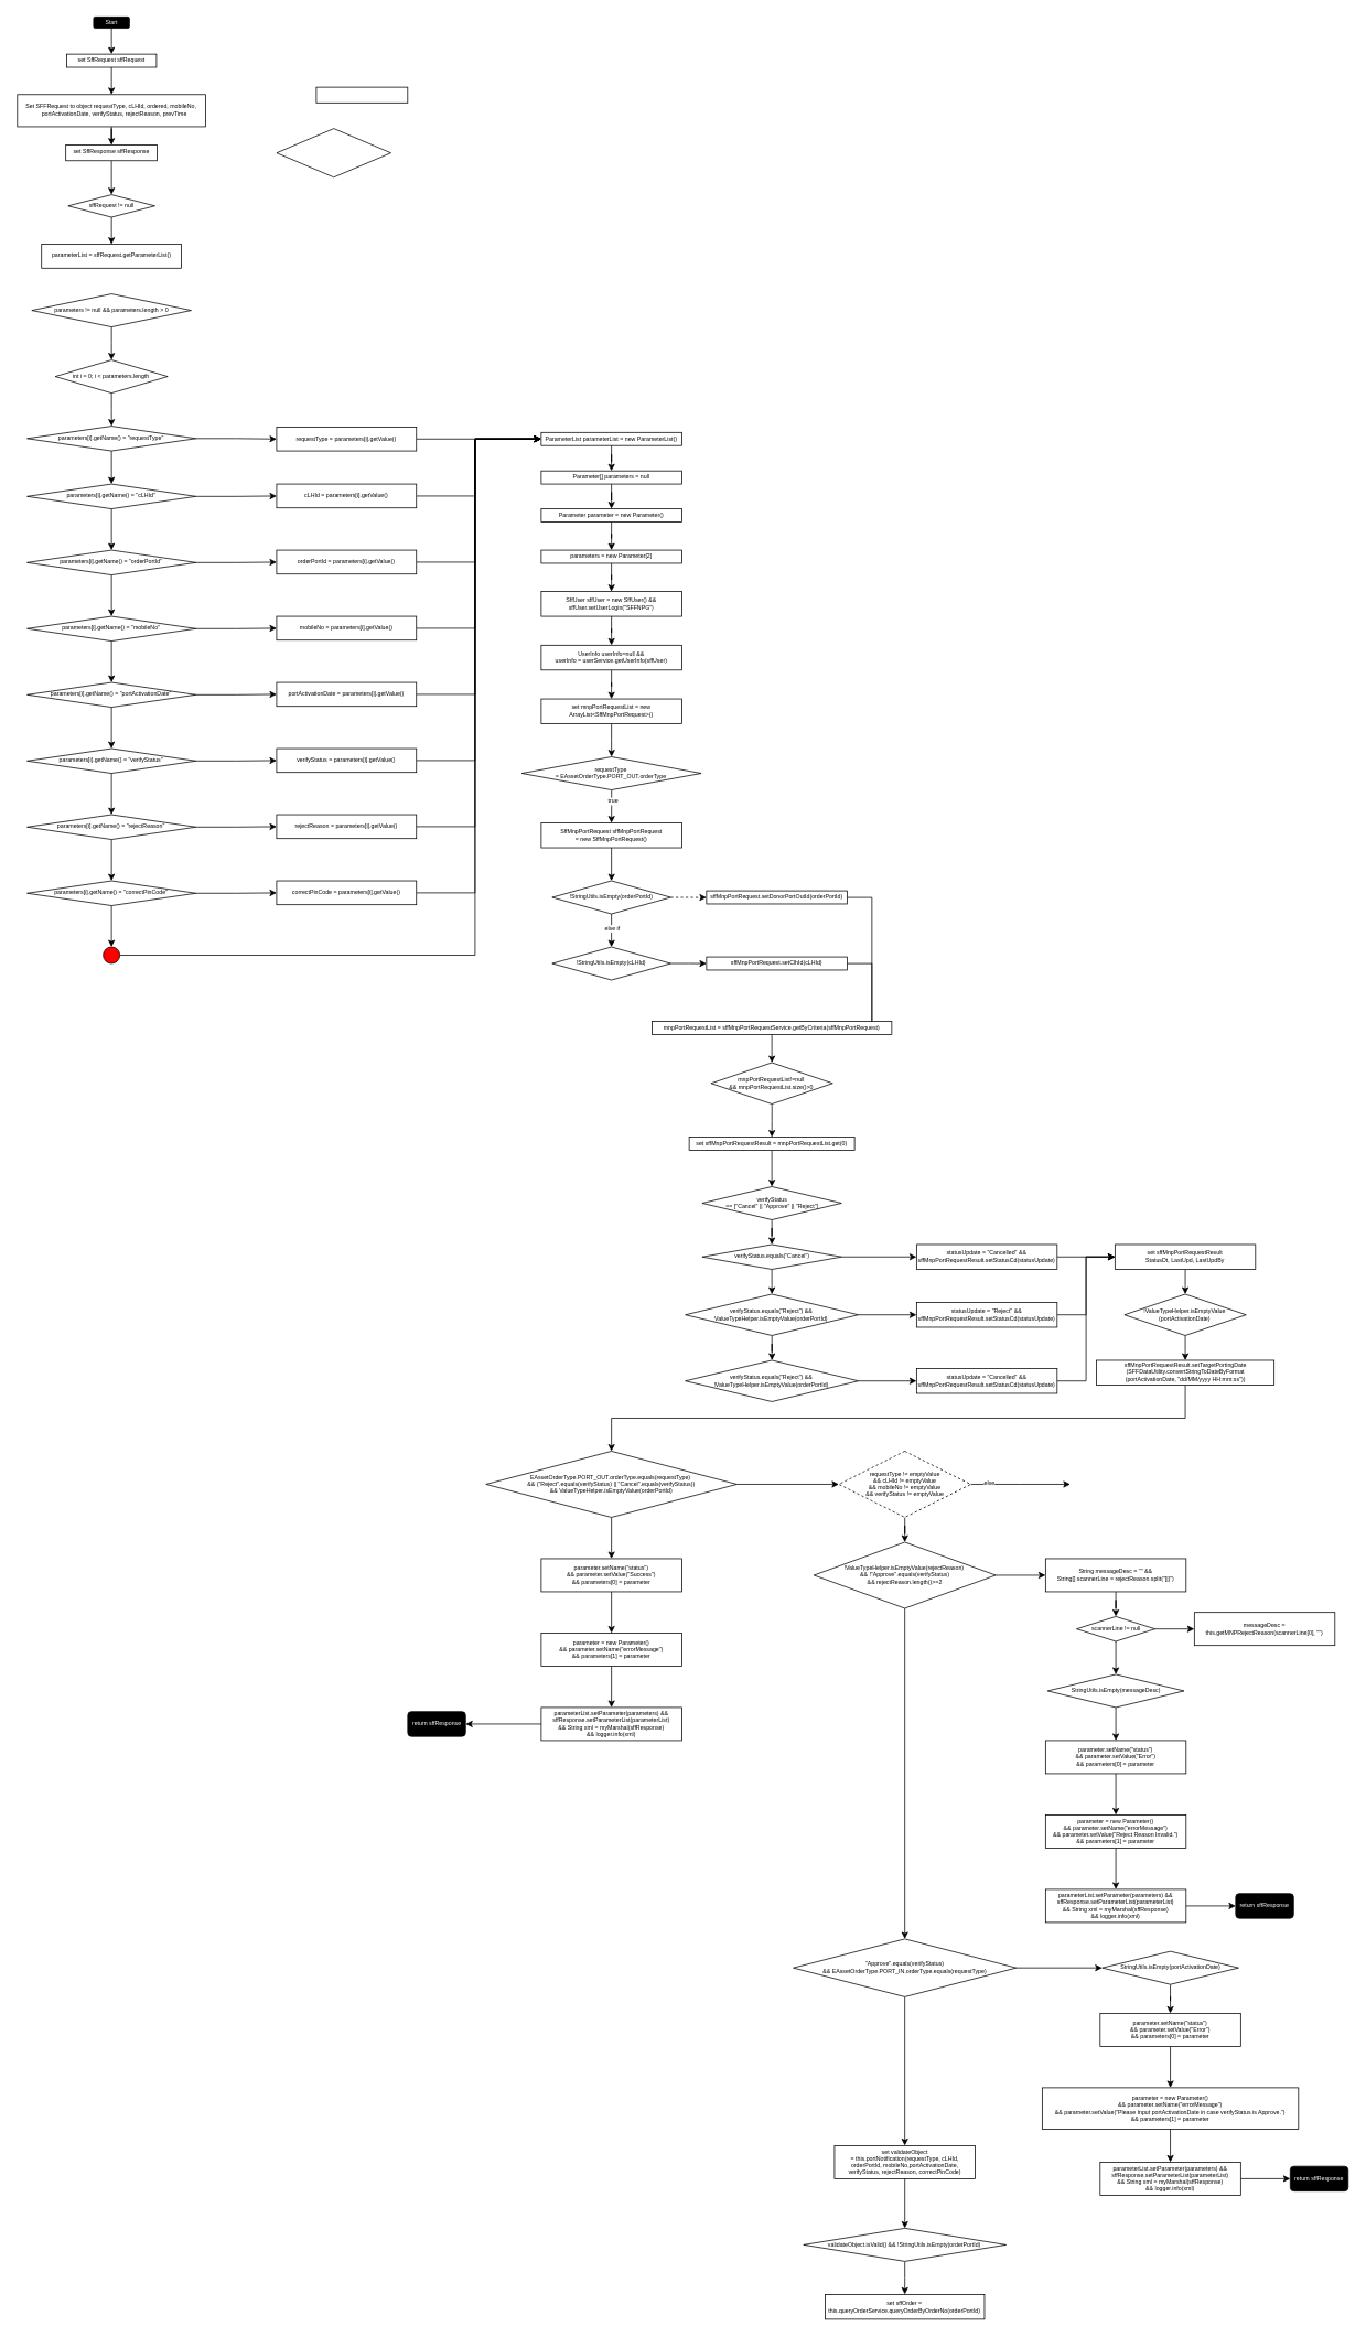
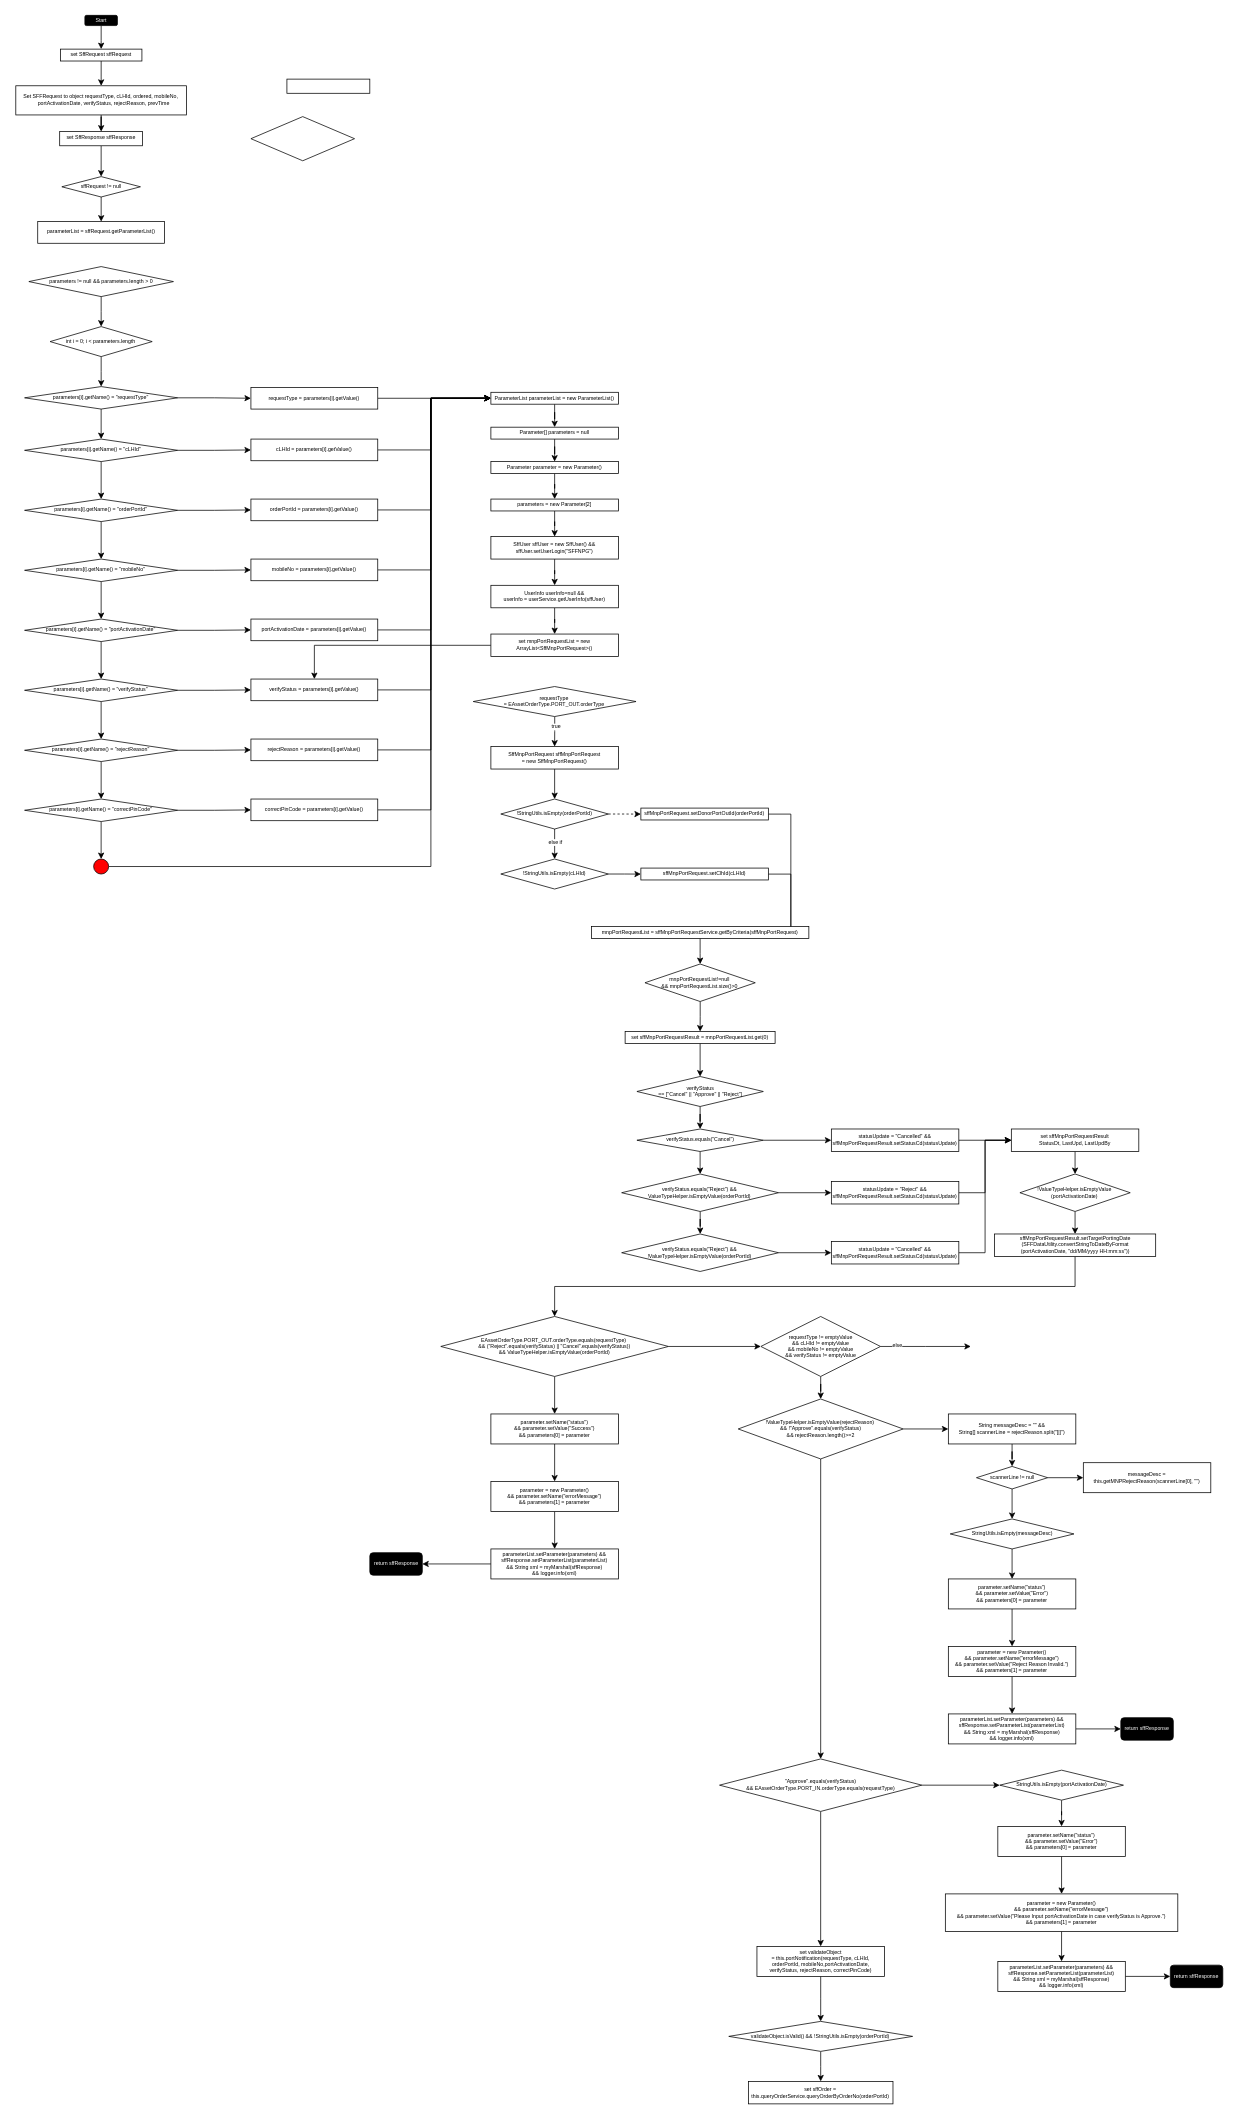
- <mxCell id="73" value="" style="edgeStyle=orthogonalEdgeStyle;rounded=0;orthogonalLoop=1;jettySize=auto;html=1;" edge="1" parent="1" source="74" target="77"><mxGeometry relative="1" as="geometry" /></mxCell>
+ <mxCell id="73" value="" style="edgeStyle=orthogonalEdgeStyle;rounded=0;orthogonalLoop=1;jettySize=auto;html=1;" edge="1" parent="1" source="74" target="56"><mxGeometry relative="1" as="geometry" /></mxCell>
- <mxCell id="131" value="&lt;span style=&quot;font-size: 7px&quot;&gt;requestType !=&amp;nbsp;&lt;/span&gt;&lt;span style=&quot;font-size: 7px&quot;&gt;emptyValue &lt;br&gt;&amp;amp;&amp;amp;&amp;nbsp;&lt;/span&gt;&lt;span style=&quot;font-size: 7px&quot;&gt;cLHId&lt;/span&gt;&amp;nbsp;!=&amp;nbsp;emptyValue &lt;br&gt;&amp;amp;&amp;amp;&lt;span style=&quot;font-size: 7px&quot;&gt;&amp;nbsp;mobileNo&lt;/span&gt;&amp;nbsp;!=&amp;nbsp;emptyValue&lt;br&gt;&amp;amp;&amp;amp;&lt;span style=&quot;font-size: 7px&quot;&gt;&amp;nbsp;verifyStatus&lt;/span&gt;&amp;nbsp;!=&amp;nbsp;emptyValue" style="rhombus;whiteSpace=wrap;fontSize=7;html=1;dashed=1;" vertex="1" parent="1"><mxGeometry x="1014" y="1755" width="159.55" height="80" as="geometry" /></mxCell>
+ <mxCell id="131" value="&lt;span style=&quot;font-size: 7px&quot;&gt;requestType !=&amp;nbsp;&lt;/span&gt;&lt;span style=&quot;font-size: 7px&quot;&gt;emptyValue &lt;br&gt;&amp;amp;&amp;amp;&amp;nbsp;&lt;/span&gt;&lt;span style=&quot;font-size: 7px&quot;&gt;cLHId&lt;/span&gt;&amp;nbsp;!=&amp;nbsp;emptyValue &lt;br&gt;&amp;amp;&amp;amp;&lt;span style=&quot;font-size: 7px&quot;&gt;&amp;nbsp;mobileNo&lt;/span&gt;&amp;nbsp;!=&amp;nbsp;emptyValue&lt;br&gt;&amp;amp;&amp;amp;&lt;span style=&quot;font-size: 7px&quot;&gt;&amp;nbsp;verifyStatus&lt;/span&gt;&amp;nbsp;!=&amp;nbsp;emptyValue" style="rhombus;whiteSpace=wrap;fontSize=7;html=1;" vertex="1" parent="1"><mxGeometry x="1014" y="1755" width="159.55" height="80" as="geometry" /></mxCell>
